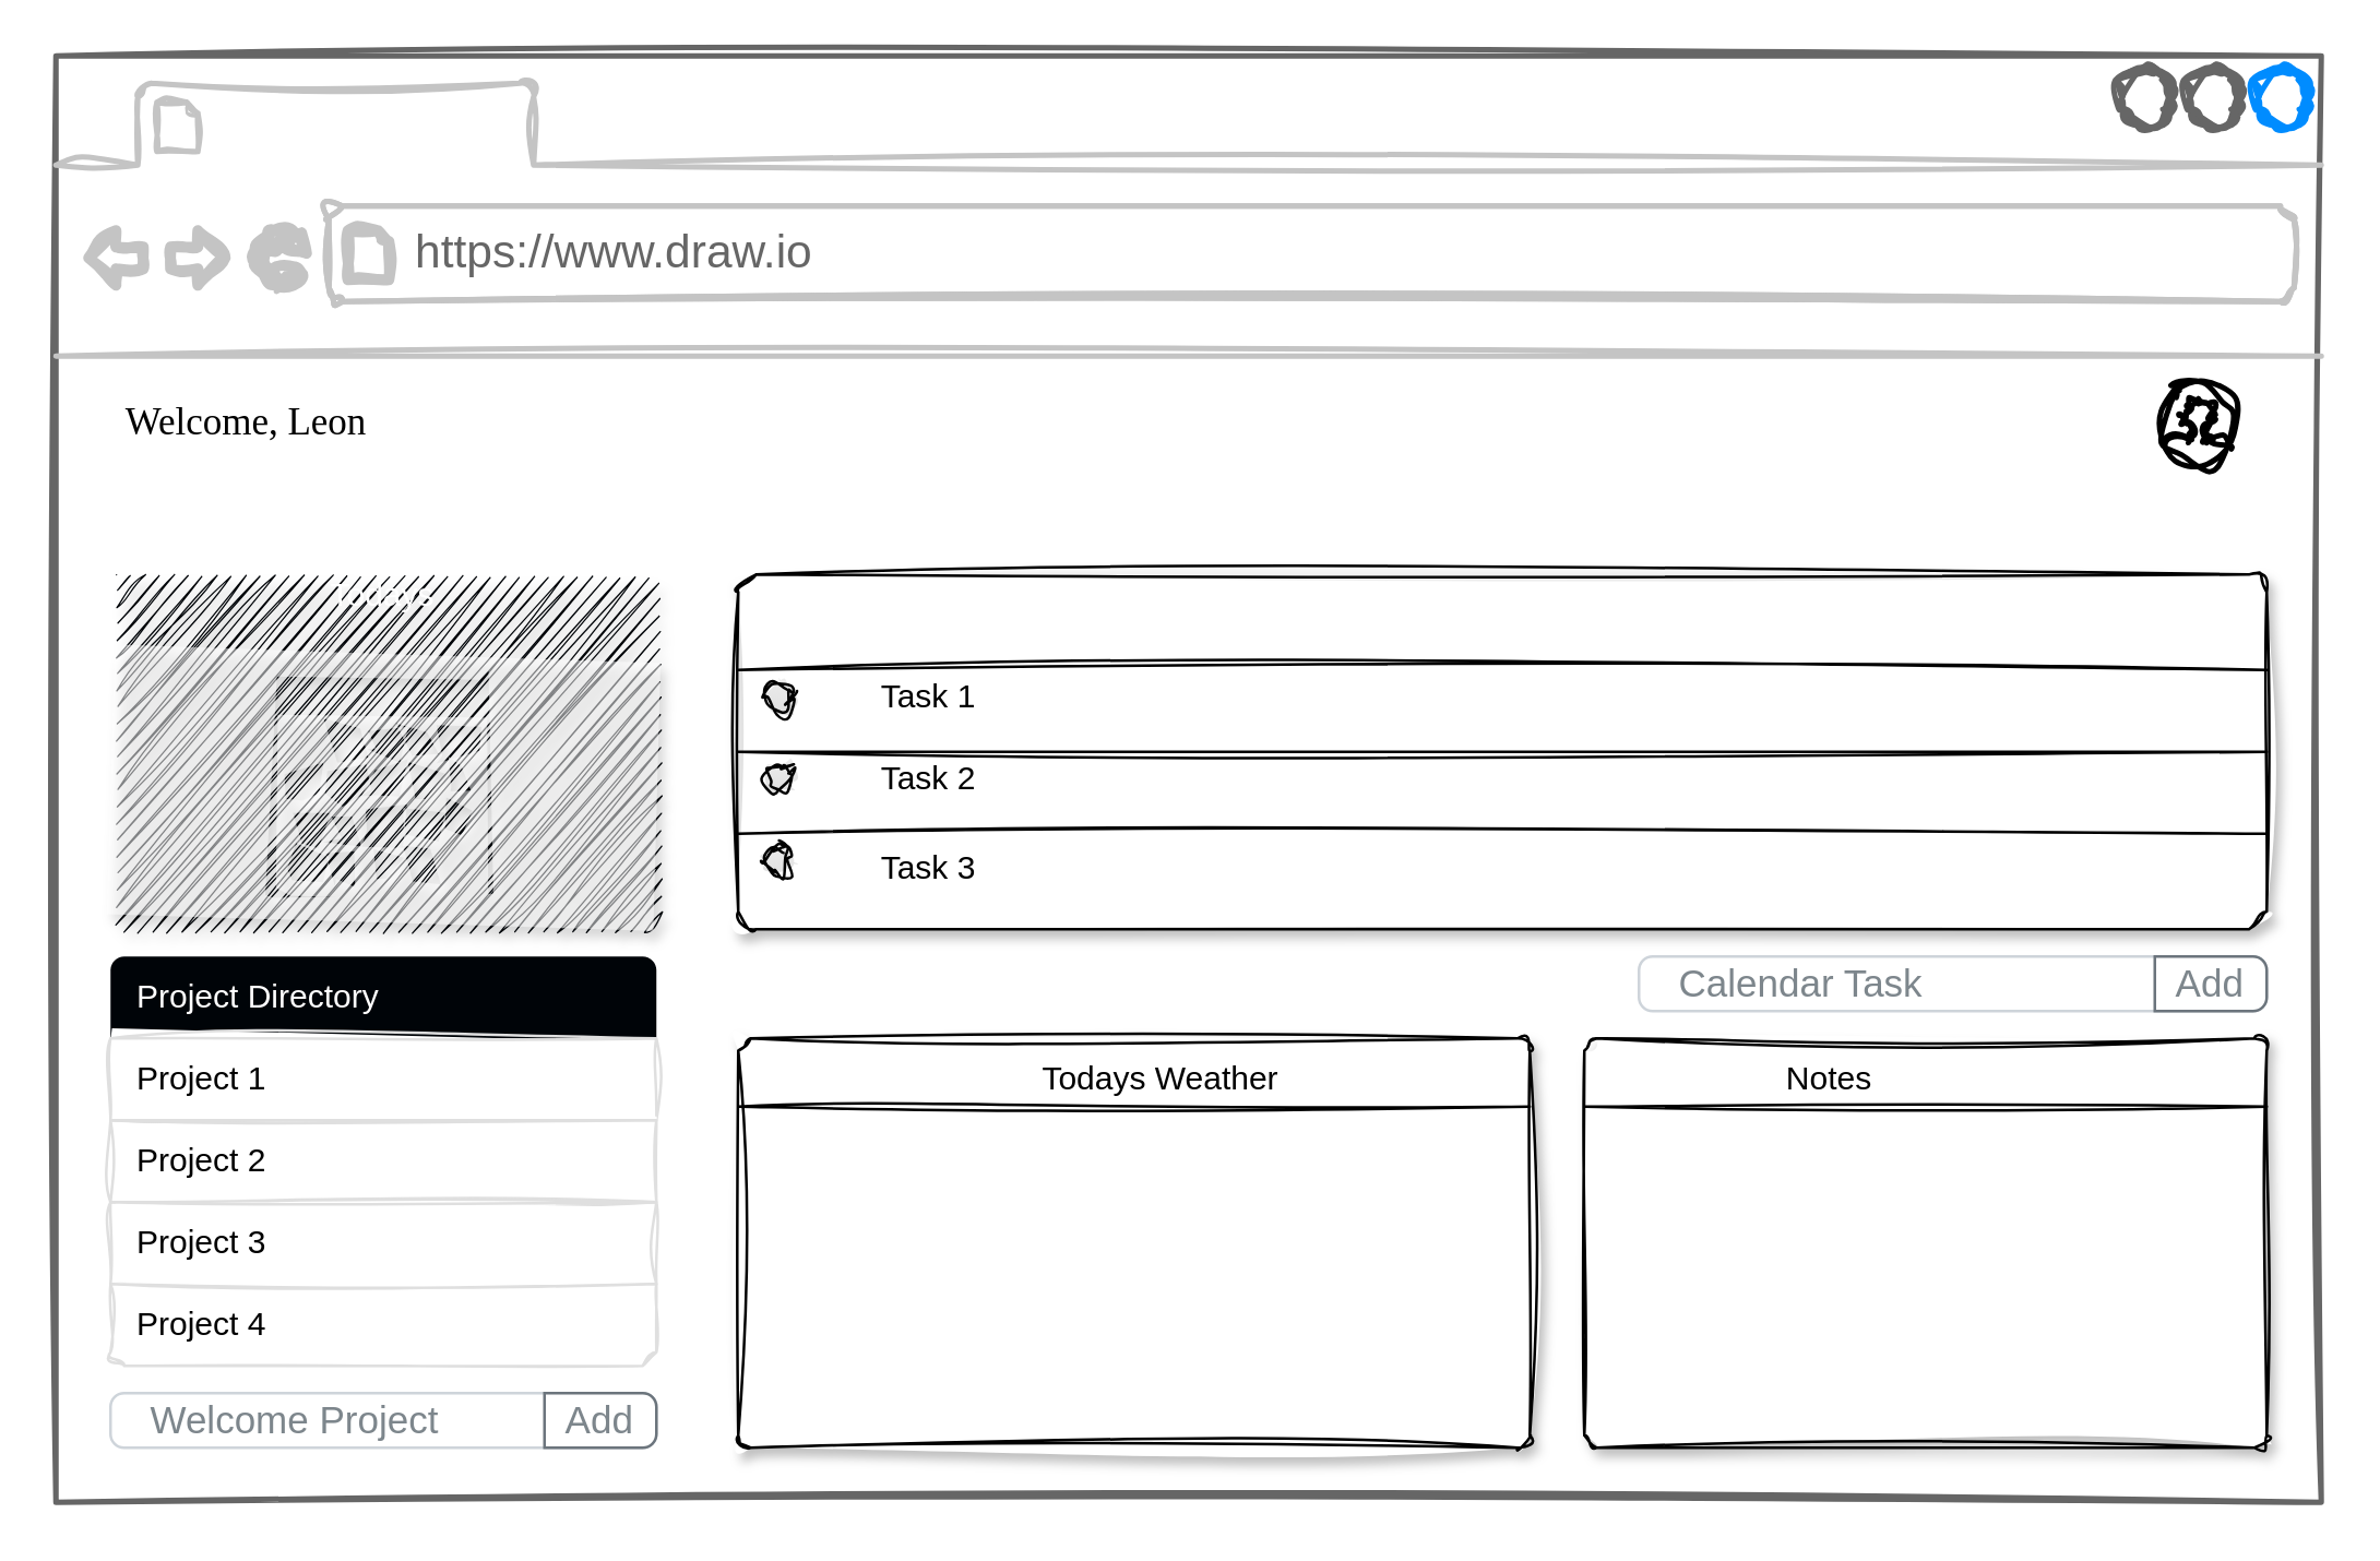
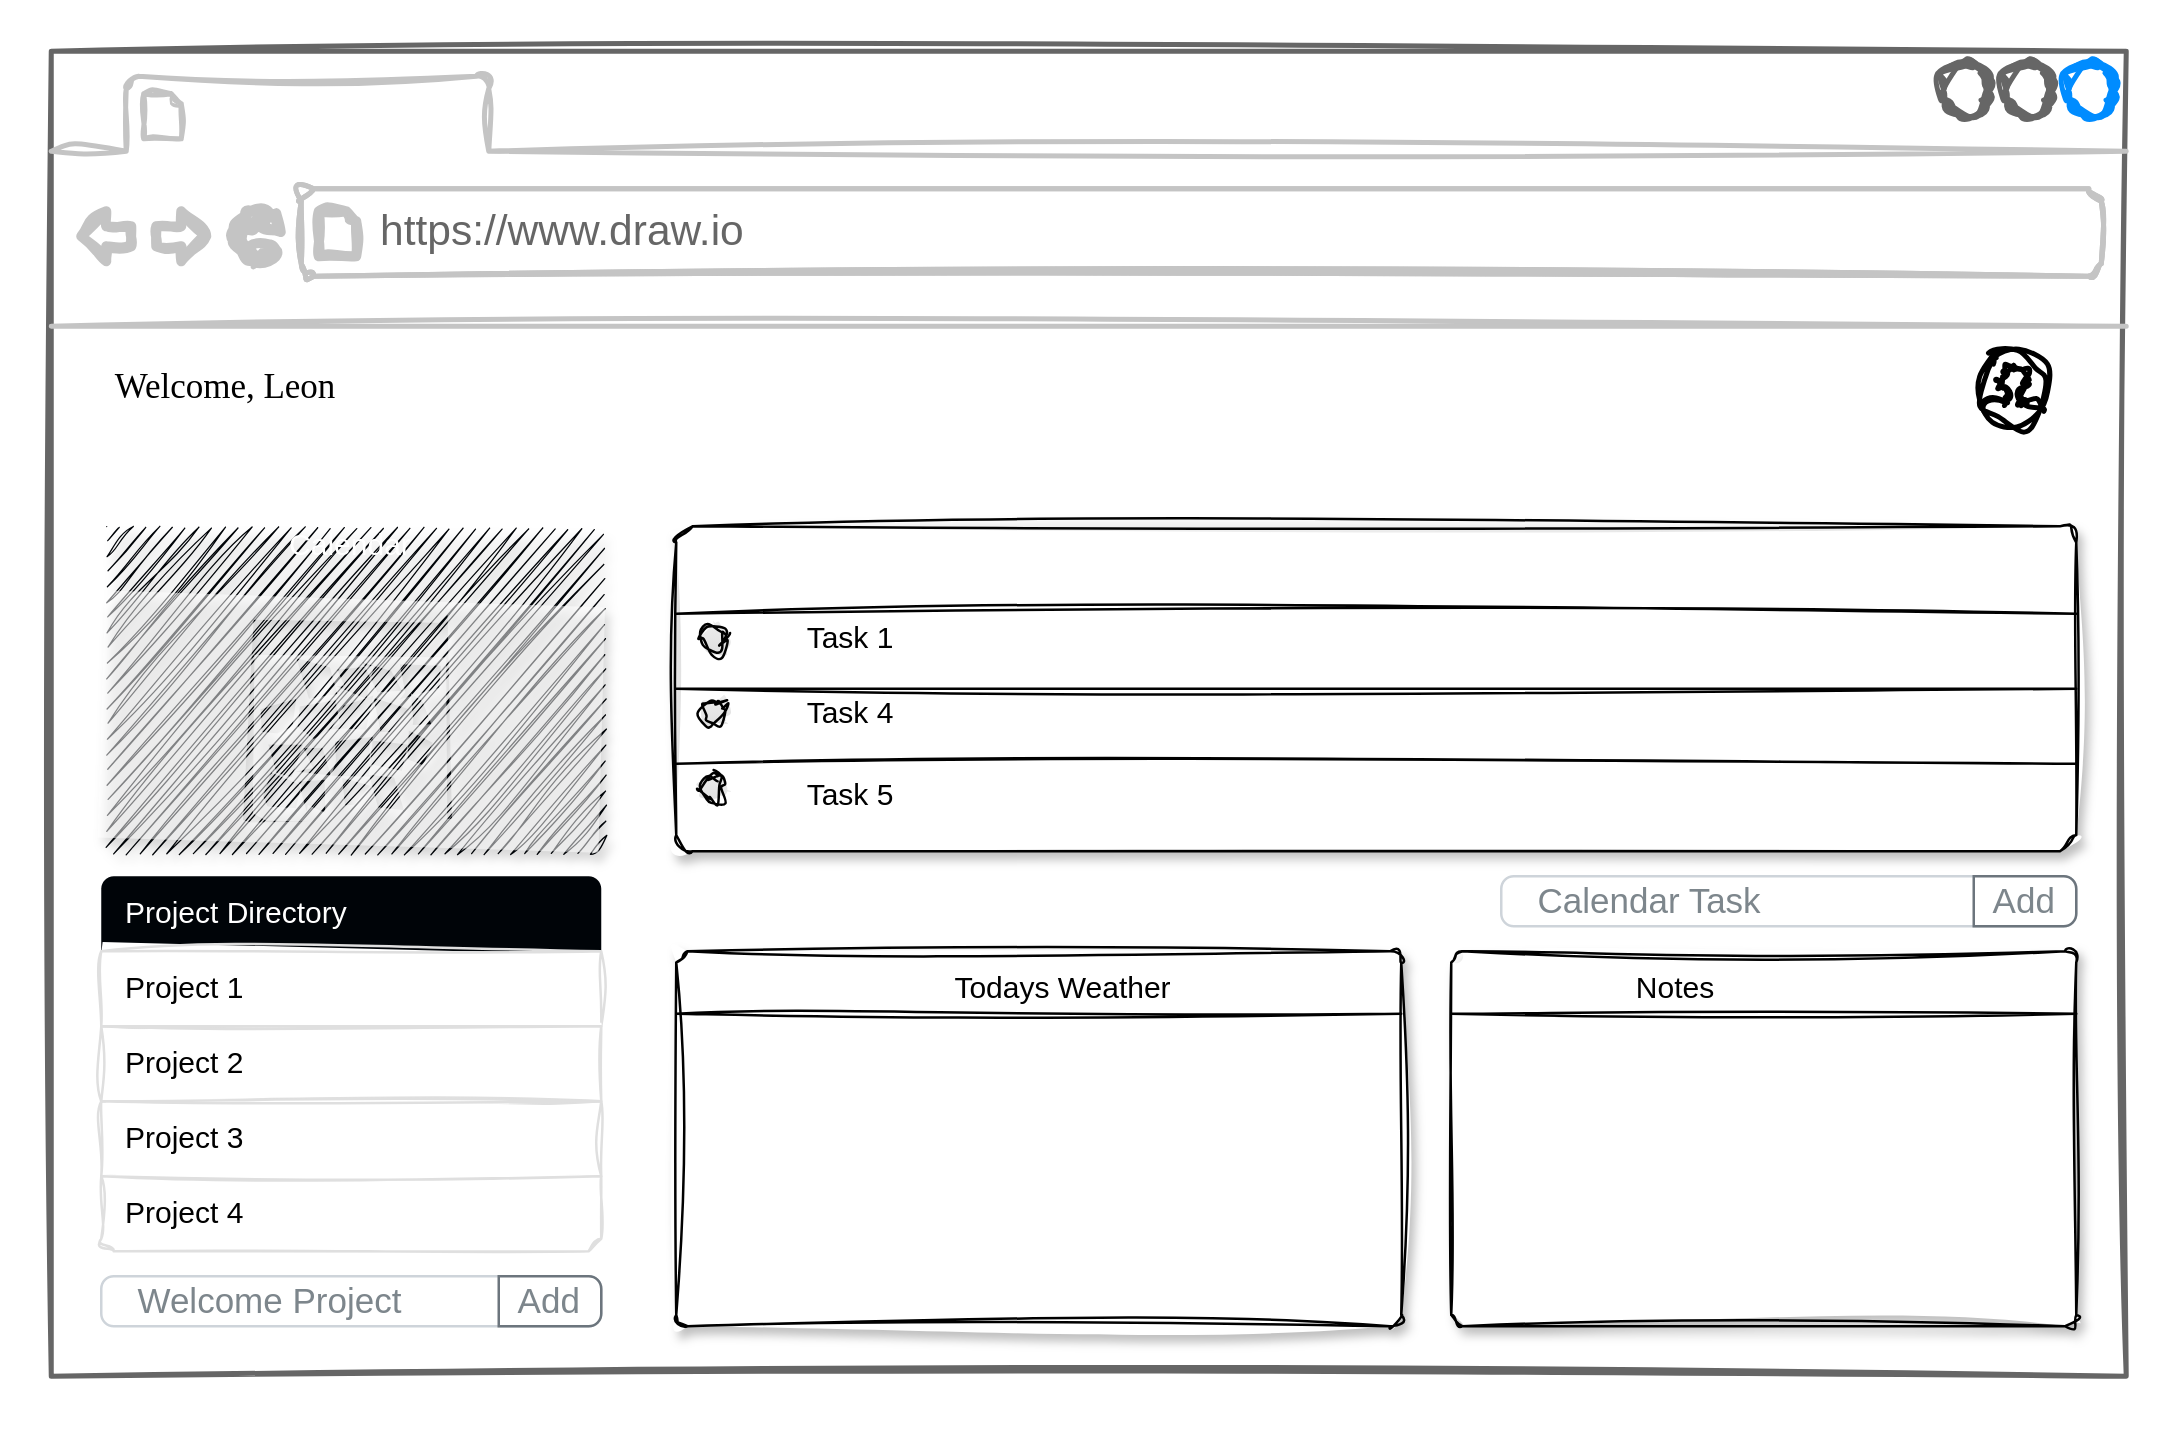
- <mxCell id="6" value="Todays" style="html=1;whiteSpace=wrap;strokeColor=none;fillColor=#000408;labelPosition=center;verticalLabelPosition=middle;verticalAlign=top;align=center;fontSize=12;outlineConnect=0;spacingTop=-6;fontColor=#FFFFFF;shape=mxgraph.sitemap.calendar;shadow=1;sketch=1;curveFitting=1;jiggle=2;" vertex="1" parent="2"><mxGeometry x="20" y="190" width="200" height="130" as="geometry" /></mxCell>
+ <mxCell id="6" value="Calendar" style="html=1;whiteSpace=wrap;strokeColor=none;fillColor=#000408;labelPosition=center;verticalLabelPosition=middle;verticalAlign=top;align=center;fontSize=12;outlineConnect=0;spacingTop=-6;fontColor=#FFFFFF;shape=mxgraph.sitemap.calendar;shadow=1;sketch=1;curveFitting=1;jiggle=2;" vertex="1" parent="2"><mxGeometry x="20" y="190" width="200" height="130" as="geometry" /></mxCell>
- <mxCell id="31" value="Task 2" style="text;html=1;align=center;verticalAlign=middle;whiteSpace=wrap;rounded=0;" vertex="1" parent="2"><mxGeometry x="290" y="255" width="60" height="20" as="geometry" /></mxCell>
+ <mxCell id="31" value="Task 4" style="text;html=1;align=center;verticalAlign=middle;whiteSpace=wrap;rounded=0;" vertex="1" parent="2"><mxGeometry x="290" y="255" width="60" height="20" as="geometry" /></mxCell>
- <mxCell id="32" value="Task 3" style="text;html=1;align=center;verticalAlign=middle;whiteSpace=wrap;rounded=0;" vertex="1" parent="2"><mxGeometry x="290" y="285" width="60" height="25" as="geometry" /></mxCell>
+ <mxCell id="32" value="Task 5" style="text;html=1;align=center;verticalAlign=middle;whiteSpace=wrap;rounded=0;" vertex="1" parent="2"><mxGeometry x="290" y="285" width="60" height="25" as="geometry" /></mxCell>
